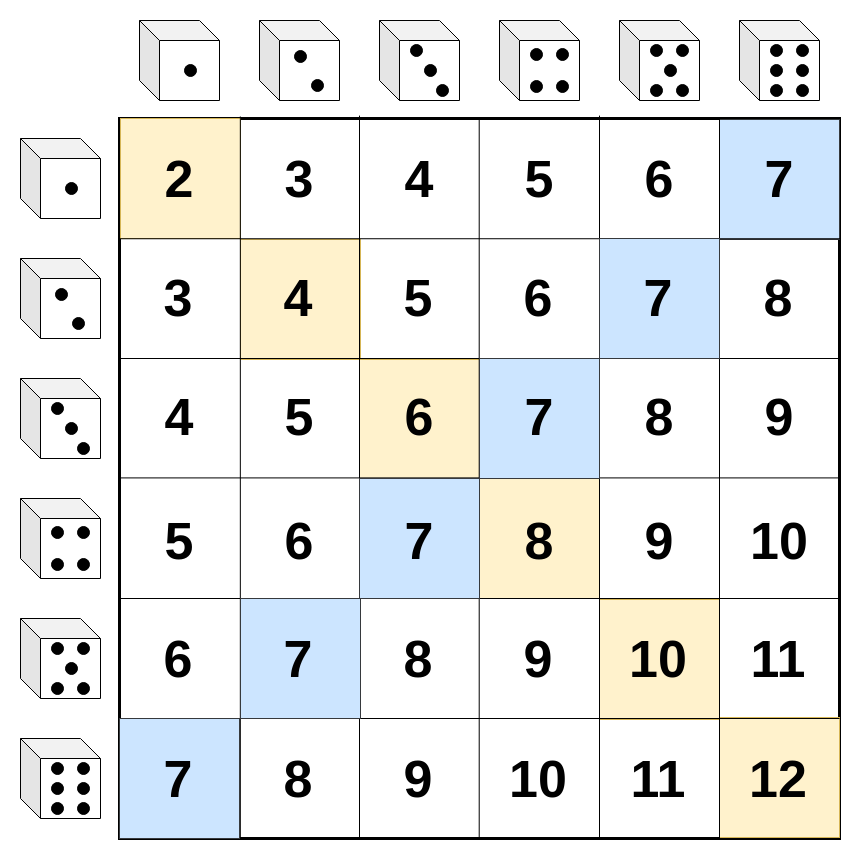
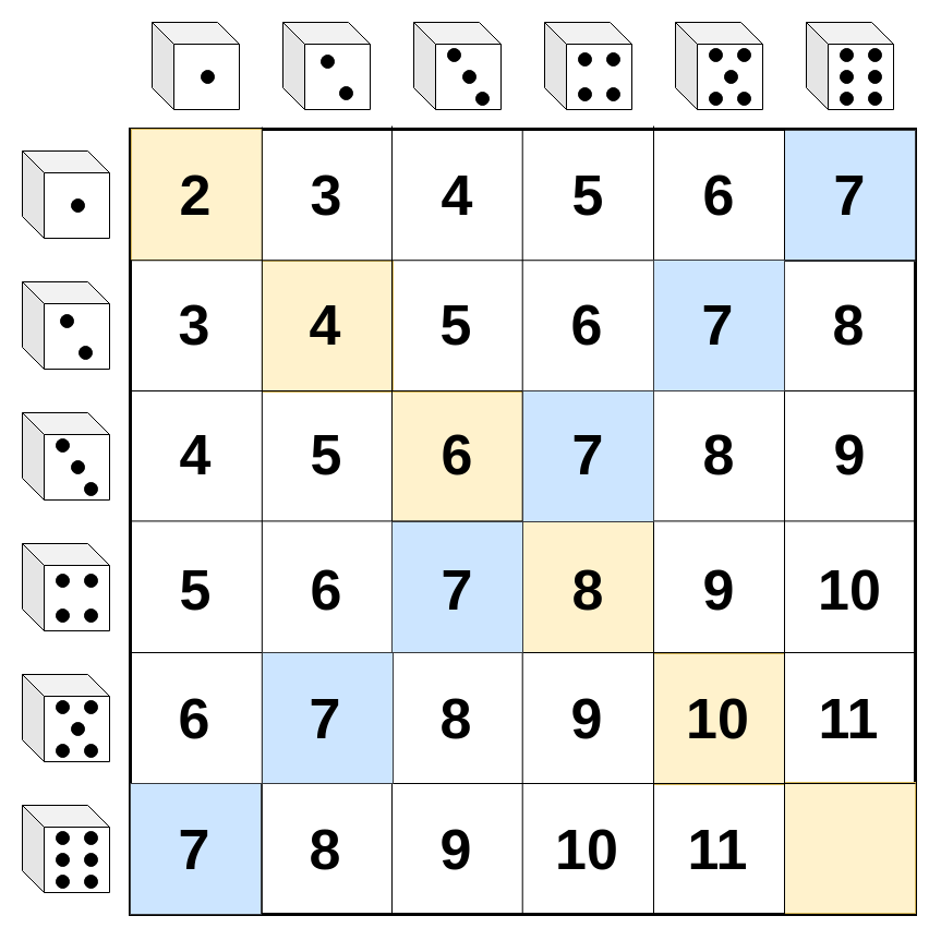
- <mxCell id="114" value="12" style="text;html=1;strokeColor=none;fillColor=none;align=center;verticalAlign=middle;whiteSpace=wrap;rounded=0;fontStyle=1;fontSize=52;" parent="1" vertex="1"><mxGeometry x="748" y="764" width="60" height="30" as="geometry" /></mxCell>
